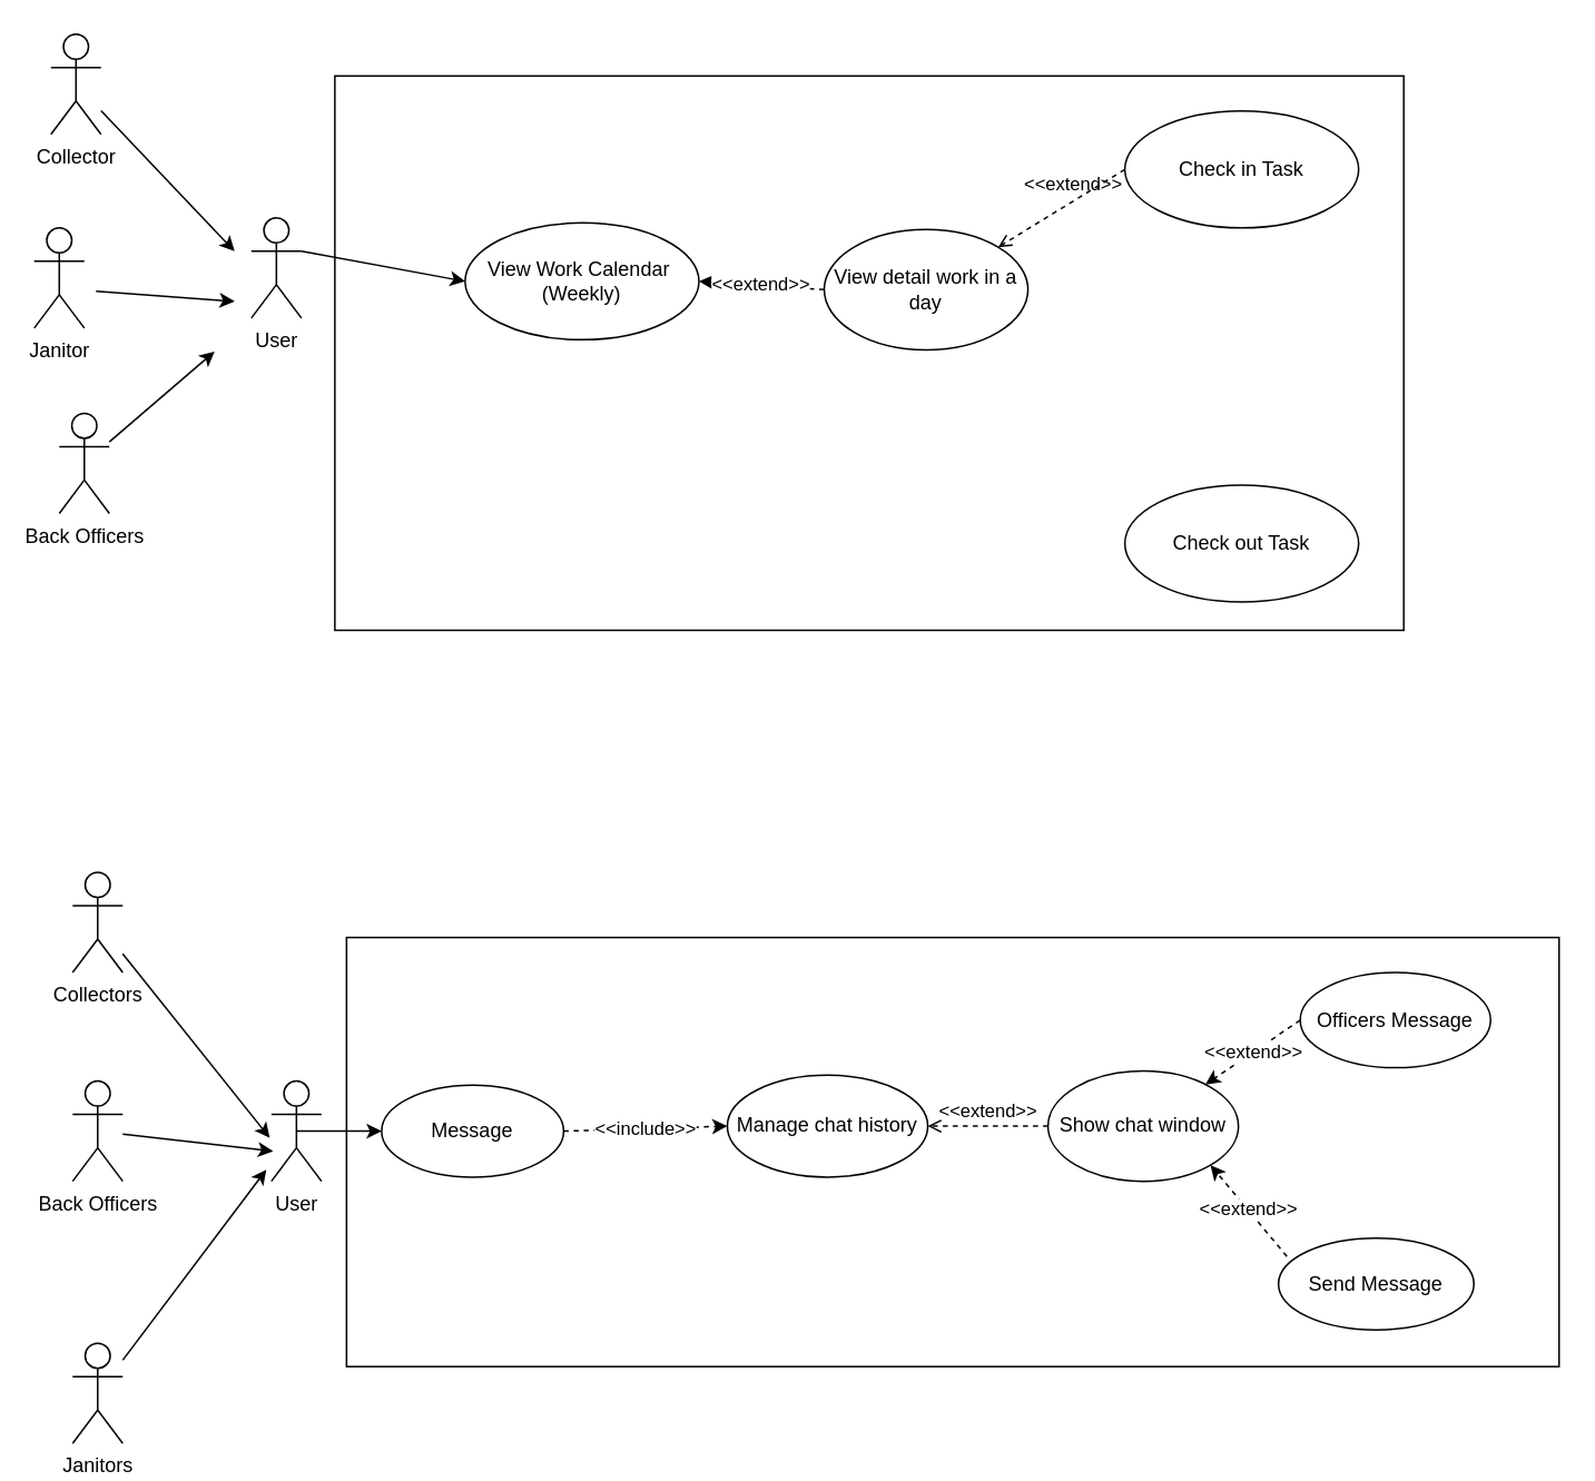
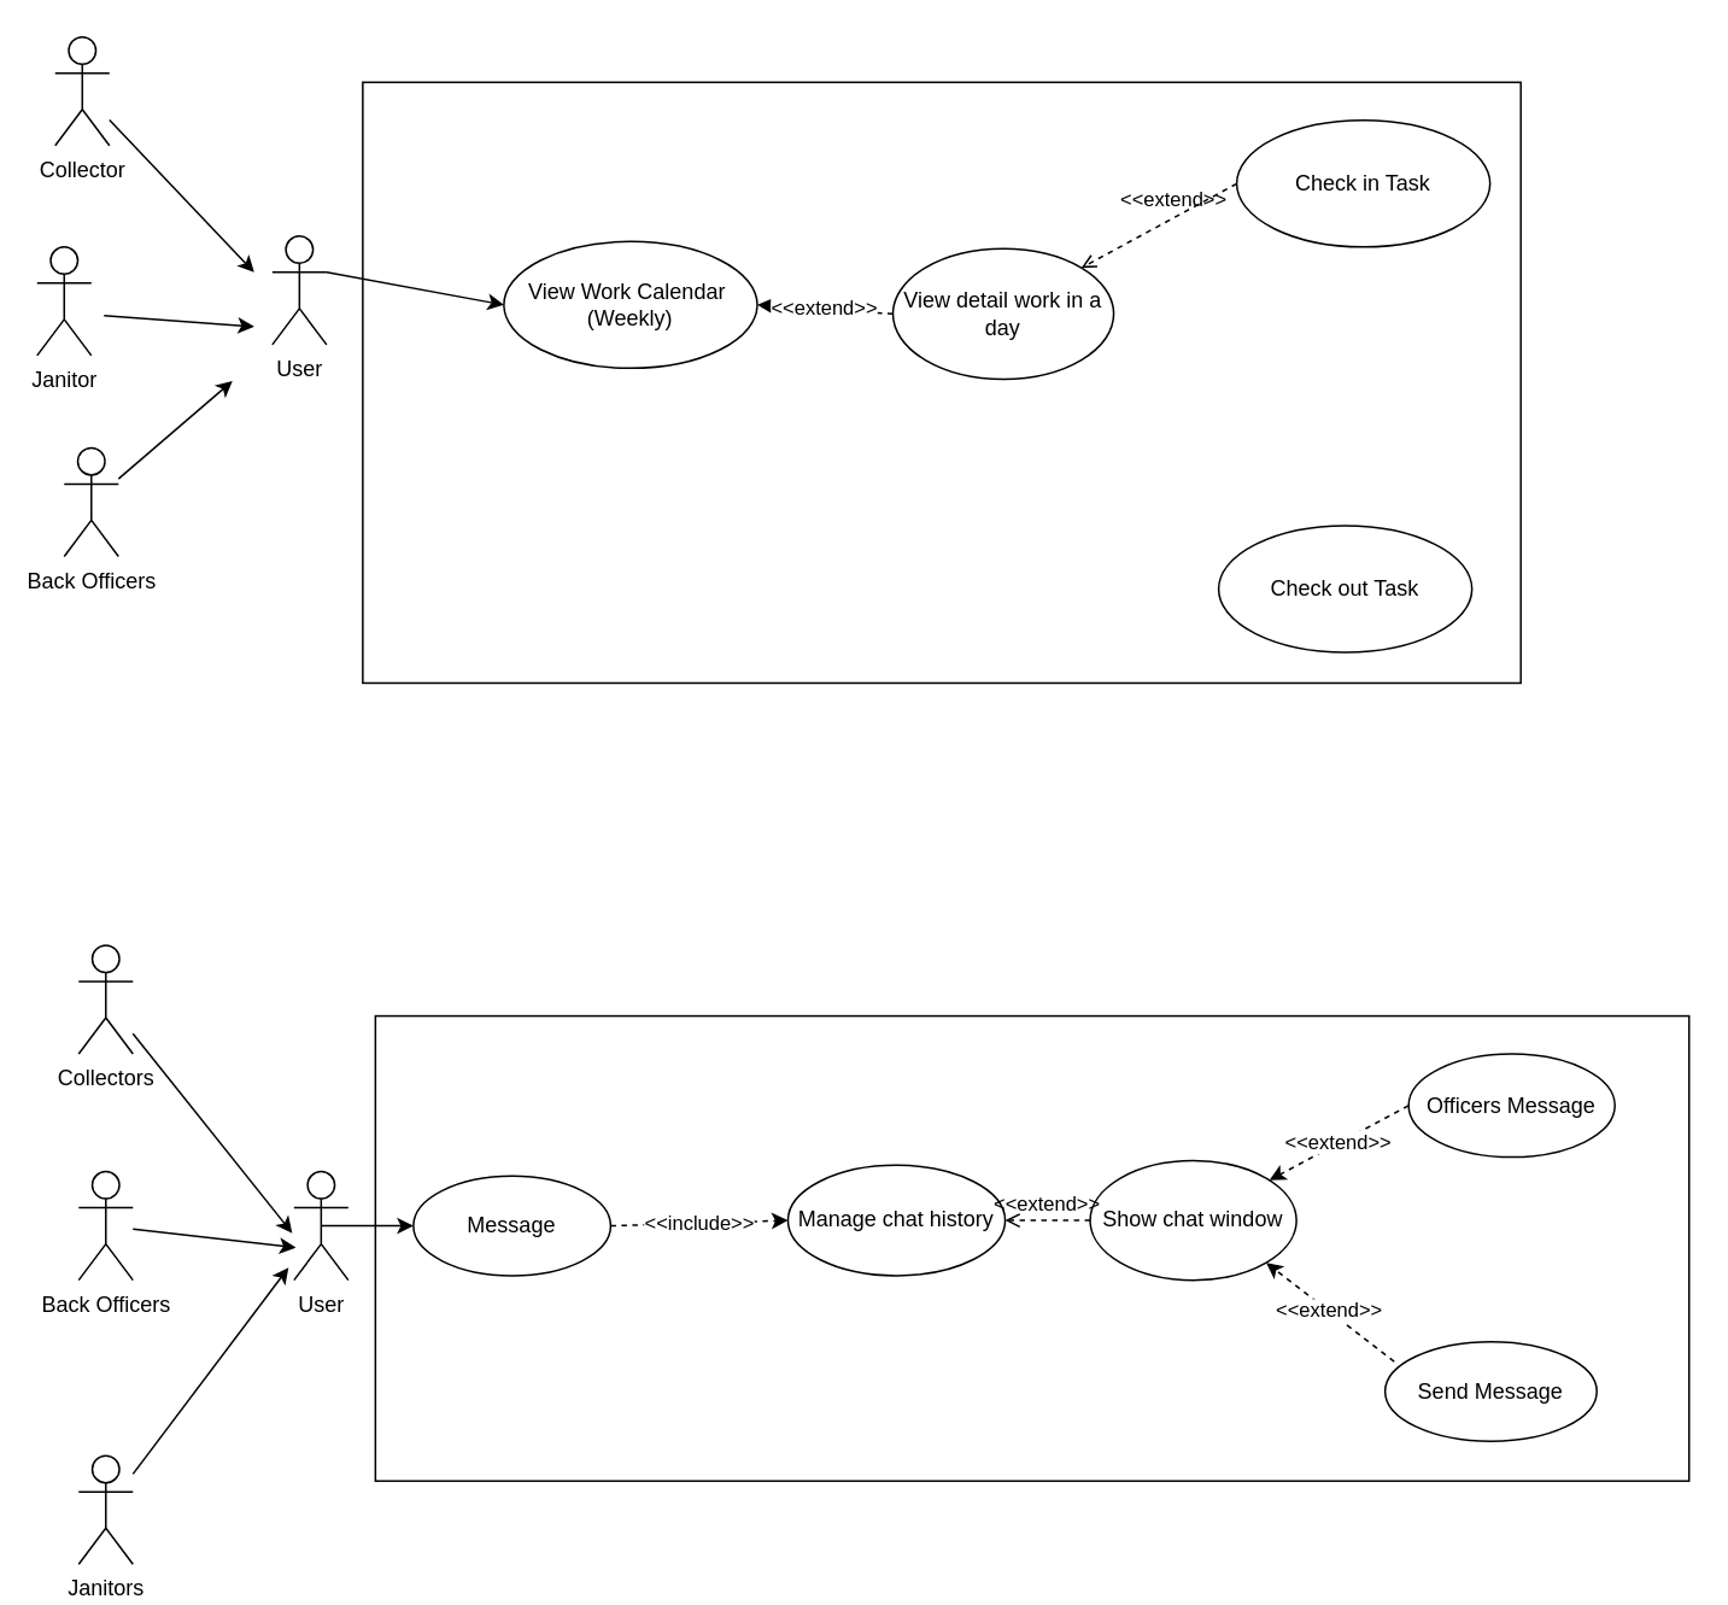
- <mxCell id="11" value="Check in Task" style="ellipse;whiteSpace=wrap;html=1;" parent="1" vertex="1"><mxGeometry x="673" y="66" width="140" height="70" as="geometry" /></mxCell>
+ <mxCell id="11" value="Check in Task" style="ellipse;whiteSpace=wrap;html=1;" parent="1" vertex="1"><mxGeometry x="683" y="66" width="140" height="70" as="geometry" /></mxCell>
- <mxCell id="24" value="Show chat window" style="ellipse;whiteSpace=wrap;html=1;" parent="1" vertex="1"><mxGeometry x="627" y="641" width="114" height="66" as="geometry" /></mxCell>
+ <mxCell id="24" value="Show chat window" style="ellipse;whiteSpace=wrap;html=1;" parent="1" vertex="1"><mxGeometry x="602" y="641" width="114" height="66" as="geometry" /></mxCell>
